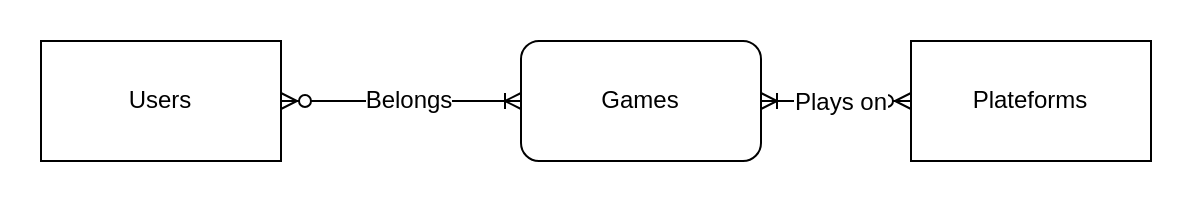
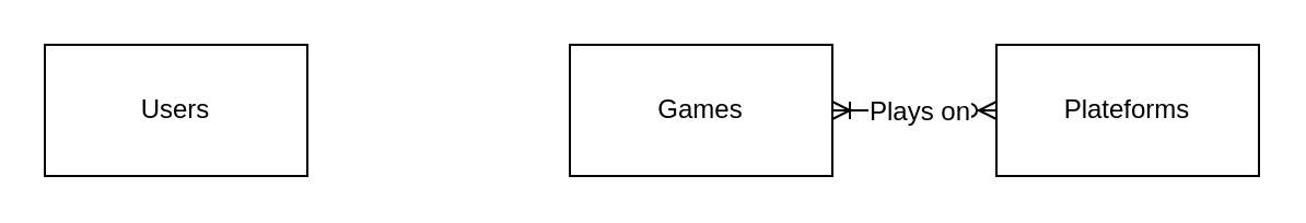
- <mxCell id="5" value="" style="edgeStyle=entityRelationEdgeStyle;fontSize=12;html=1;endArrow=ERoneToMany;startArrow=ERzeroToMany;exitX=1;exitY=0.5;exitDx=0;exitDy=0;entryX=0;entryY=0.5;entryDx=0;entryDy=0;" edge="1" parent="1" source="2" target="3"><mxGeometry width="100" height="100" relative="1" as="geometry"><mxPoint x="20" y="200" as="sourcePoint" /><mxPoint x="220" y="80" as="targetPoint" /></mxGeometry></mxCell>
- <mxCell id="6" value="Belongs" style="text;html=1;align=center;verticalAlign=middle;resizable=0;points=[];;labelBackgroundColor=#ffffff;" vertex="1" connectable="0" parent="5"><mxGeometry x="0.05" y="1" relative="1" as="geometry"><mxPoint as="offset" /></mxGeometry></mxCell>
- <mxCell id="3" value="Games" style="whiteSpace=wrap;html=1;rounded=1;" vertex="1" parent="1"><mxGeometry x="260" y="20" width="120" height="60" as="geometry" /></mxCell>
+ <mxCell id="3" value="Games" style="rounded=0;whiteSpace=wrap;html=1;" vertex="1" parent="1"><mxGeometry x="260" y="20" width="120" height="60" as="geometry" /></mxCell>
